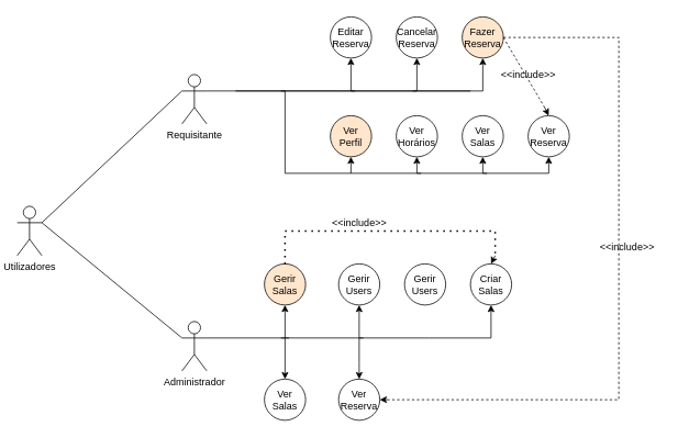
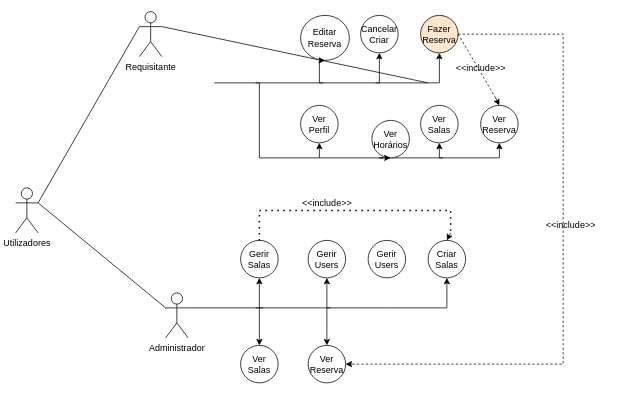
- <mxCell id="23" value="Editar&lt;br&gt;Reserva" style="ellipse;whiteSpace=wrap;html=1;aspect=fixed;" vertex="1" parent="1"><mxGeometry x="400" y="20" width="50" height="50" as="geometry" /></mxCell>
+ <mxCell id="23" value="Editar&lt;br&gt;Reserva" style="ellipse;whiteSpace=wrap;html=1;aspect=fixed;" vertex="1" parent="1"><mxGeometry x="400" y="20" width="65" height="60" as="geometry" /></mxCell>
- <mxCell id="25" value="Cancelar&lt;br&gt;Reserva" style="ellipse;whiteSpace=wrap;html=1;aspect=fixed;" vertex="1" parent="1"><mxGeometry x="480" y="20" width="50" height="50" as="geometry" /></mxCell>
+ <mxCell id="25" value="Cancelar&lt;br&gt;Criar" style="ellipse;whiteSpace=wrap;html=1;aspect=fixed;" vertex="1" parent="1"><mxGeometry x="480" y="20" width="50" height="50" as="geometry" /></mxCell>
- <mxCell id="3" value="Requisitante" style="shape=umlActor;verticalLabelPosition=bottom;verticalAlign=top;html=1;outlineConnect=0;" vertex="1" parent="1"><mxGeometry x="220" y="90" width="30" height="60" as="geometry" /></mxCell>
+ <mxCell id="3" value="Requisitante" style="shape=umlActor;verticalLabelPosition=bottom;verticalAlign=top;html=1;outlineConnect=0;" vertex="1" parent="1"><mxGeometry x="185" y="15" width="30" height="60" as="geometry" /></mxCell>
- <mxCell id="27" value="Ver&lt;br&gt;Perfil" style="ellipse;whiteSpace=wrap;html=1;aspect=fixed;fillColor=#ffe6cc;" vertex="1" parent="1"><mxGeometry x="400" y="140" width="50" height="50" as="geometry" /></mxCell>
+ <mxCell id="27" value="Ver&lt;br&gt;Perfil" style="ellipse;whiteSpace=wrap;html=1;aspect=fixed;" vertex="1" parent="1"><mxGeometry x="400" y="140" width="50" height="50" as="geometry" /></mxCell>
- <mxCell id="29" value="Ver&lt;br&gt;Horários" style="ellipse;whiteSpace=wrap;html=1;aspect=fixed;" vertex="1" parent="1"><mxGeometry x="480" y="140" width="50" height="50" as="geometry" /></mxCell>
+ <mxCell id="29" value="Ver&lt;br&gt;Horários" style="ellipse;whiteSpace=wrap;html=1;aspect=fixed;" vertex="1" parent="1"><mxGeometry x="495" y="160" width="50" height="50" as="geometry" /></mxCell>
- <mxCell id="13" value="Gerir&lt;br&gt;Salas" style="ellipse;whiteSpace=wrap;html=1;aspect=fixed;fillColor=#ffe6cc;" vertex="1" parent="1"><mxGeometry x="320" y="320" width="50" height="50" as="geometry" /></mxCell>
+ <mxCell id="13" value="Gerir&lt;br&gt;Salas" style="ellipse;whiteSpace=wrap;html=1;aspect=fixed;" vertex="1" parent="1"><mxGeometry x="320" y="320" width="50" height="50" as="geometry" /></mxCell>
